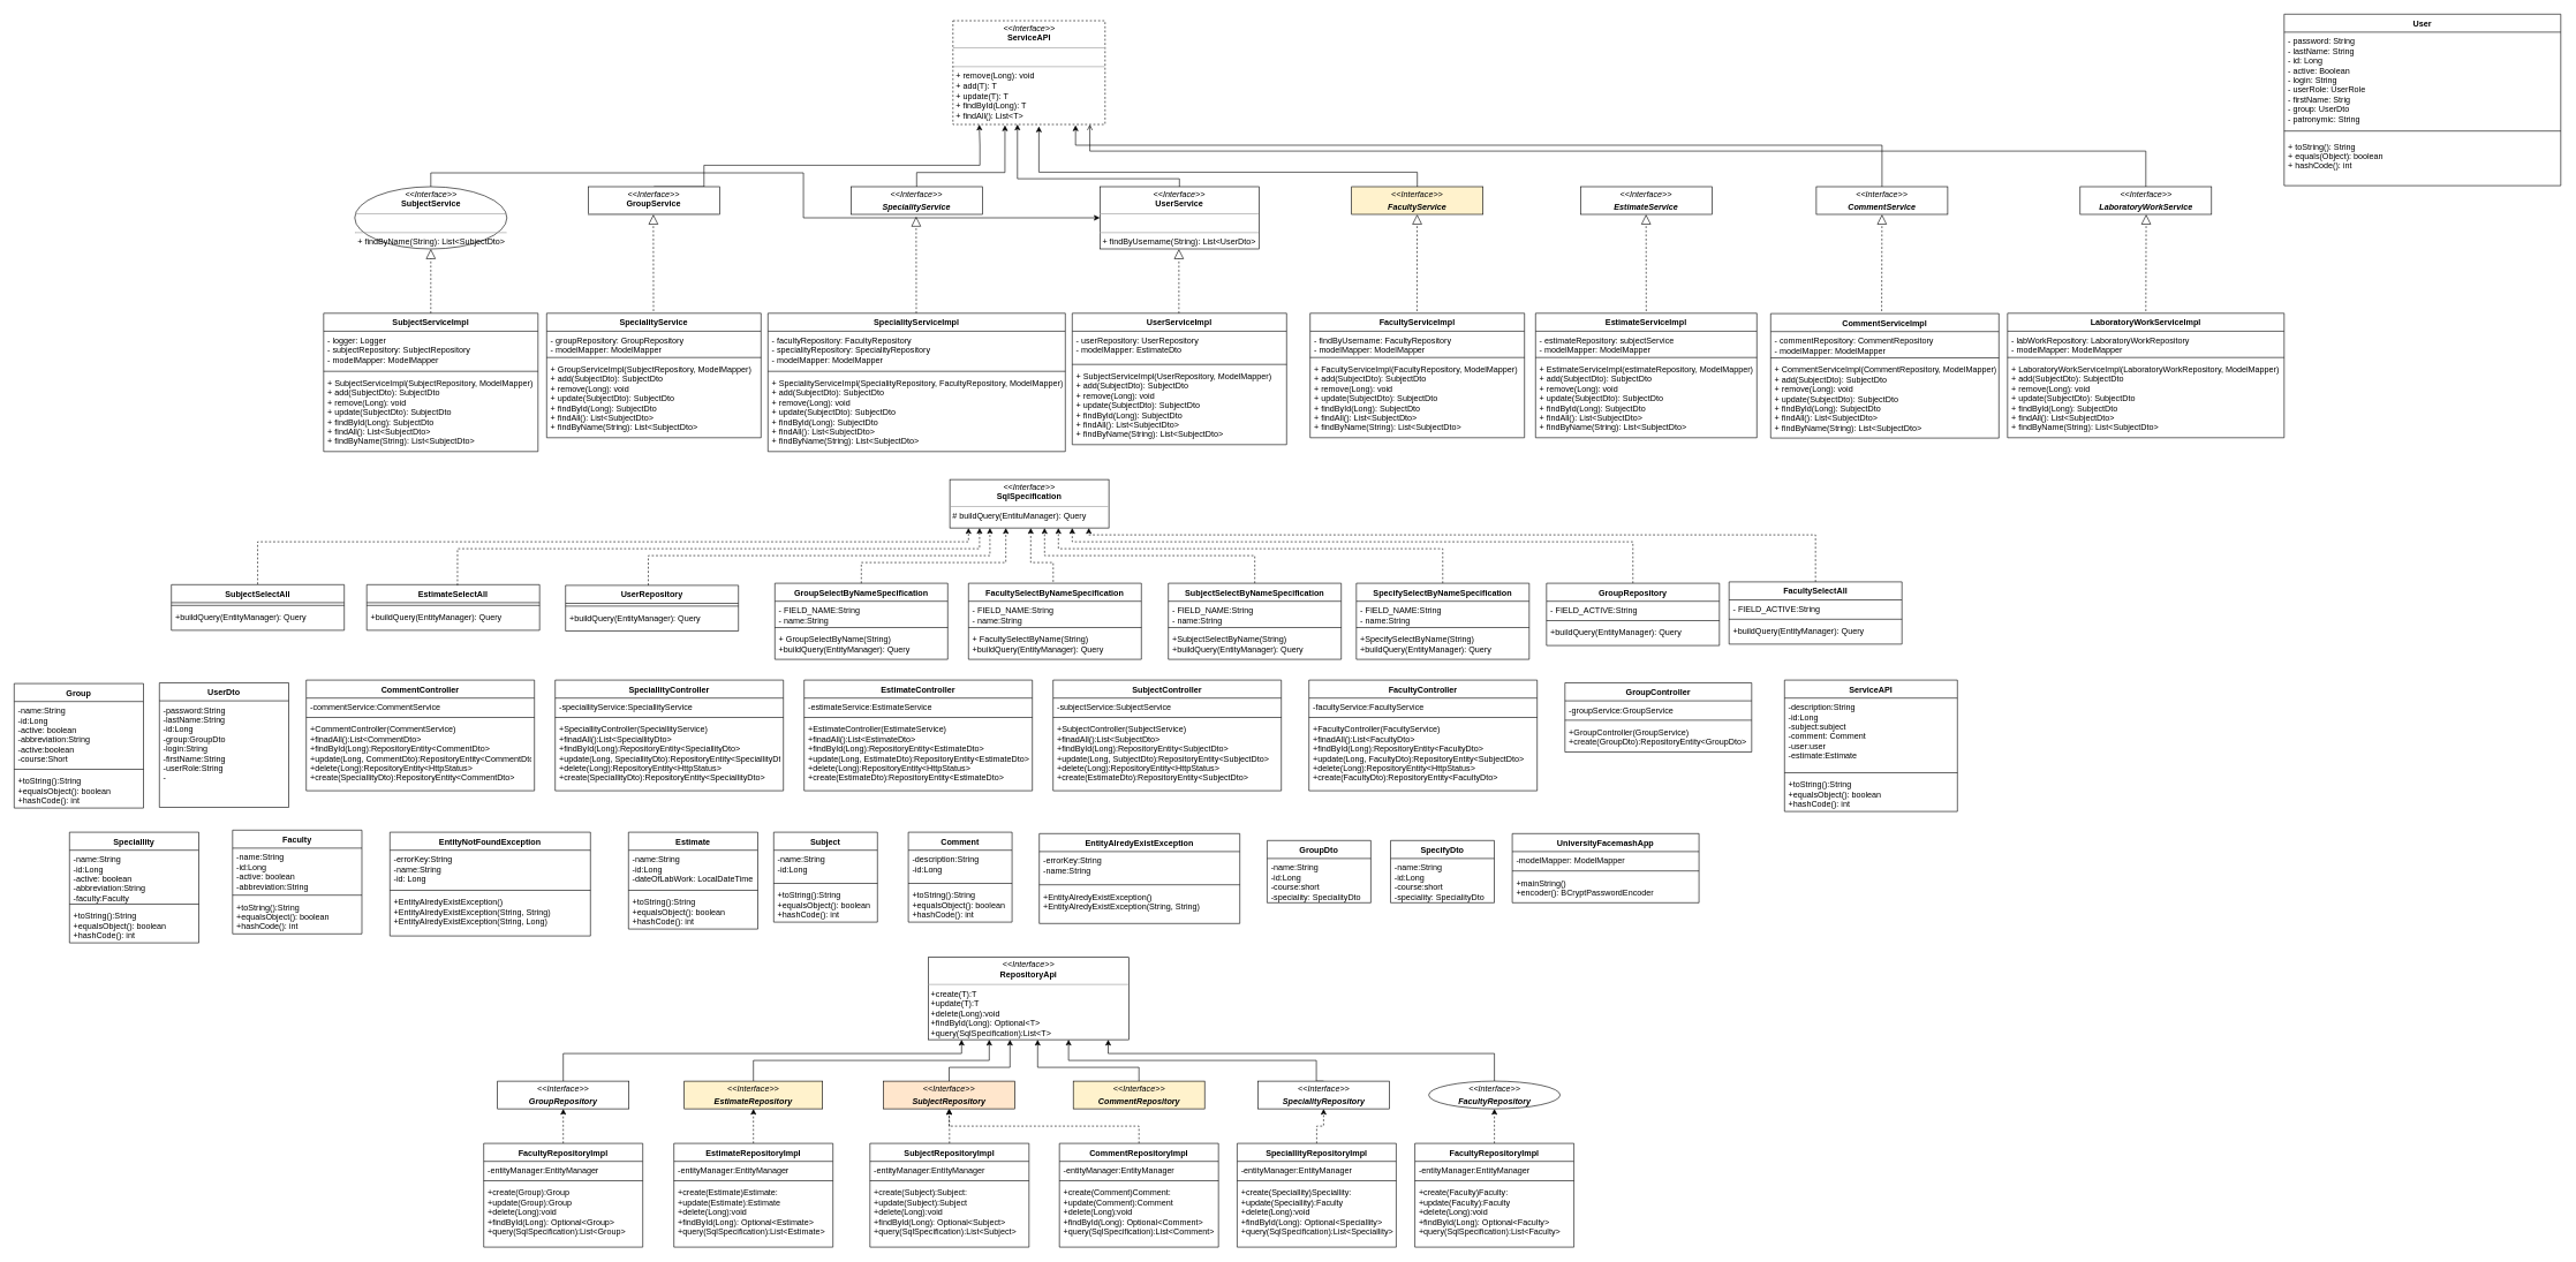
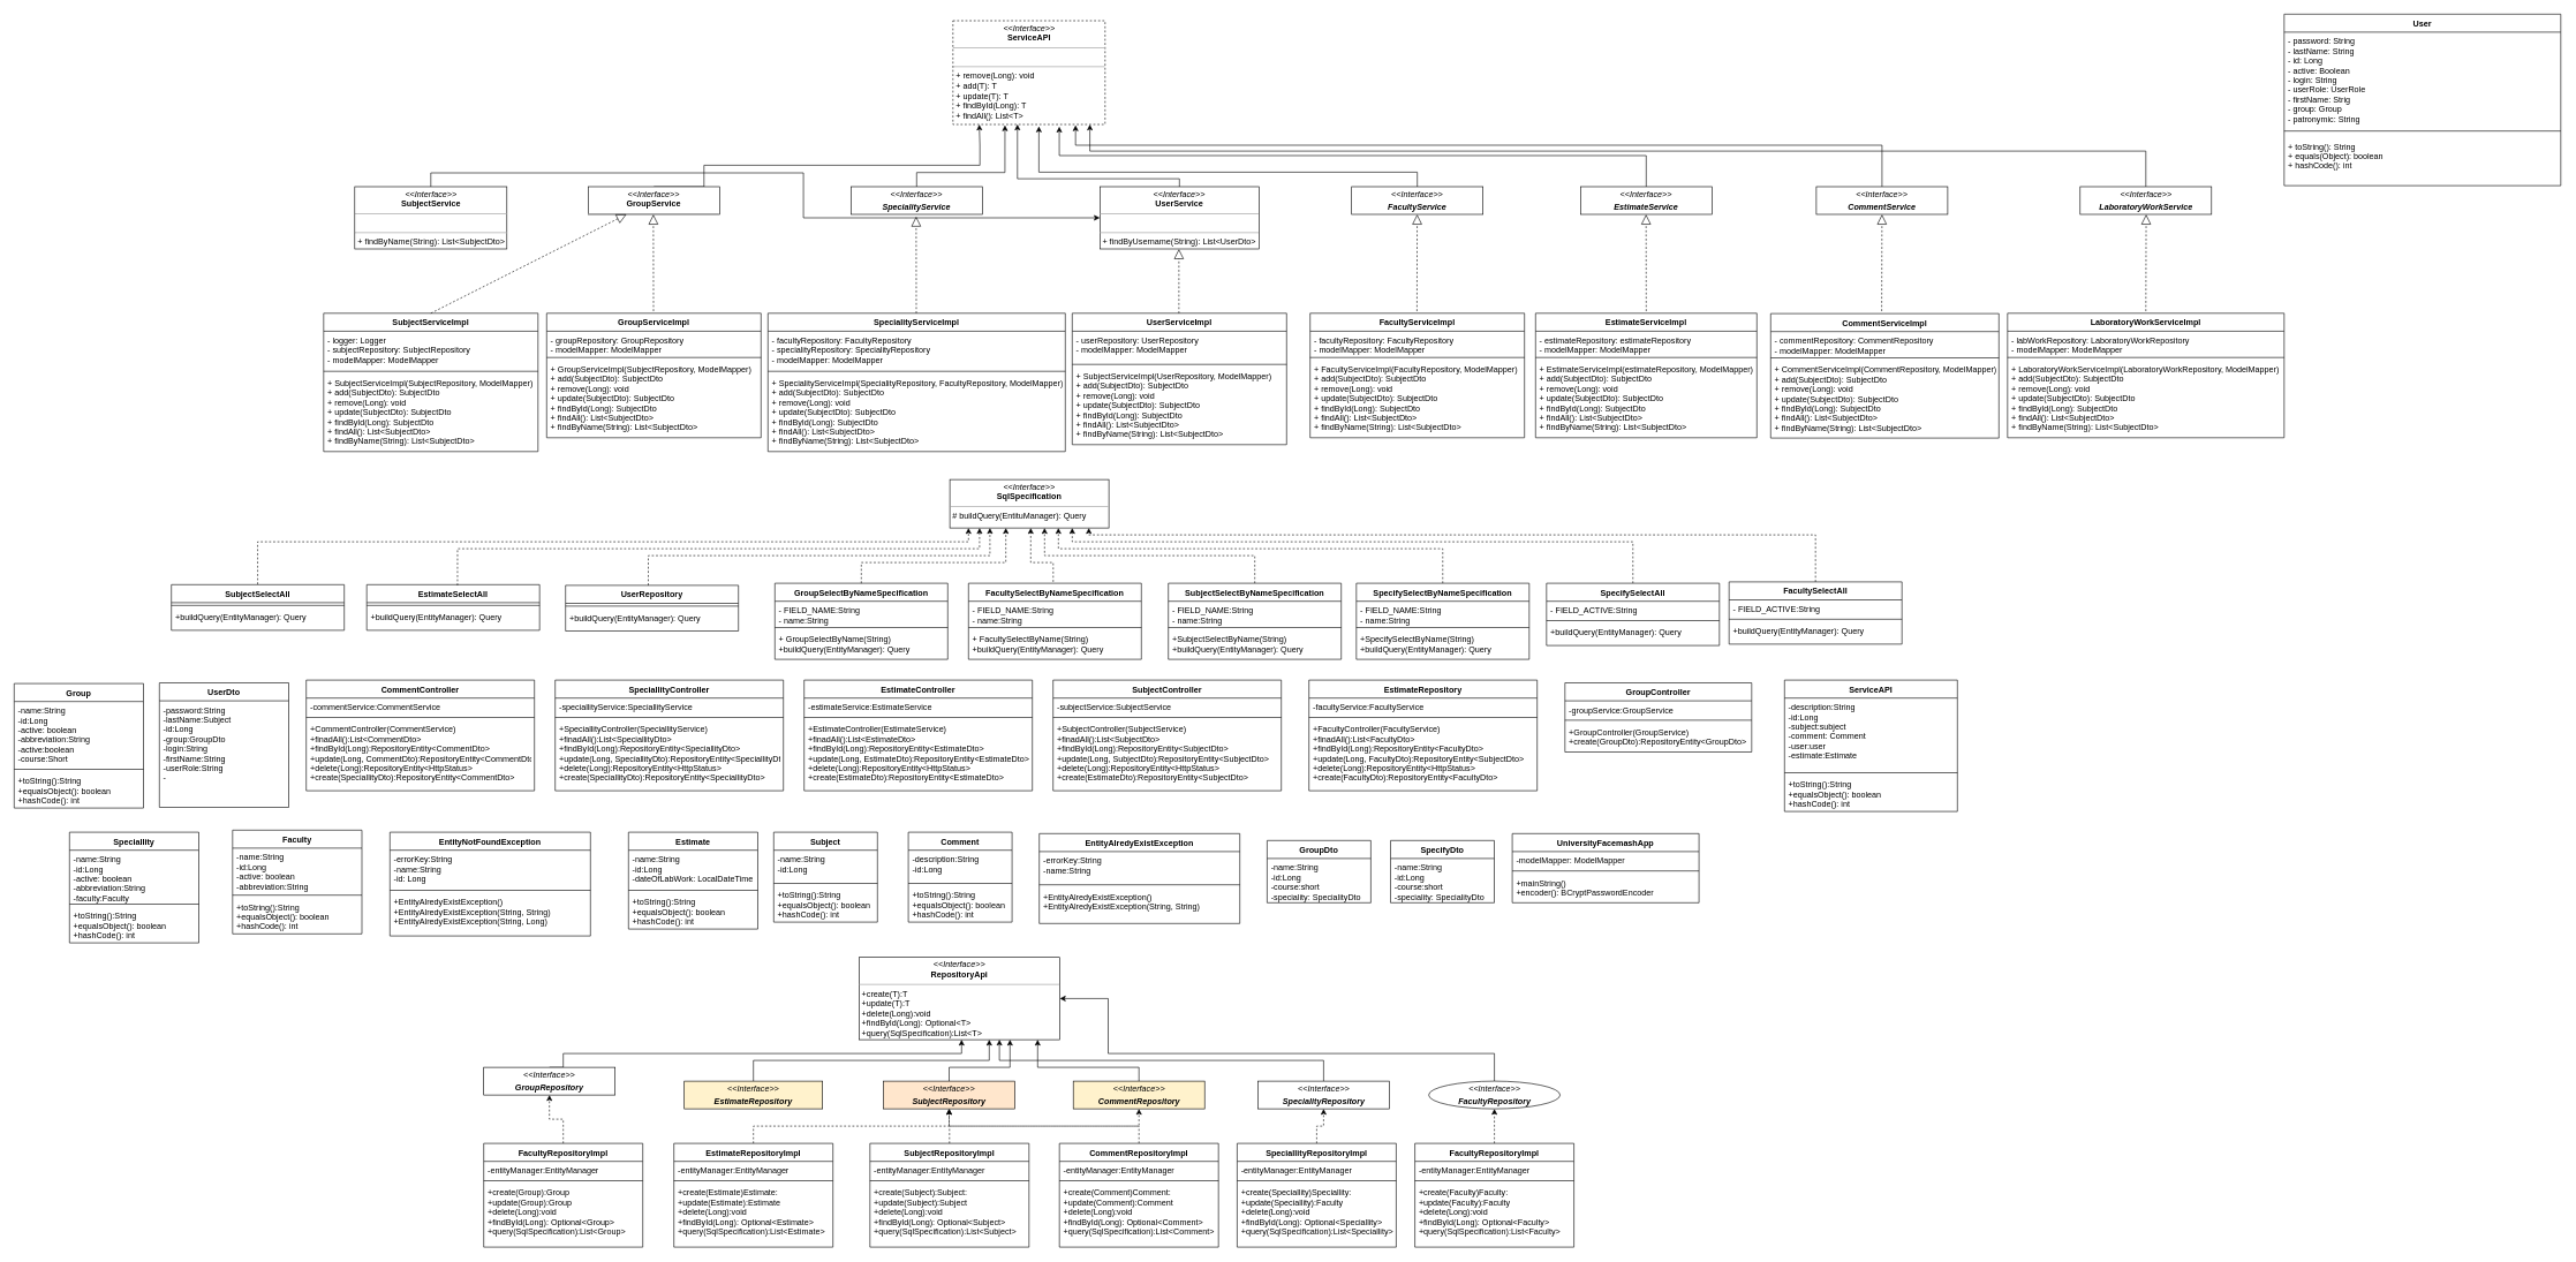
- <mxCell id="60" value="- password: String&#10;- lastName: String&#10;- id: Long&#10;- active: Boolean&#10;- login: String&#10;- userRole: UserRole&#10;- firstName: Strig&#10;- group: UserDto&#10;- patronymic: String&#10;" style="text;strokeColor=none;fillColor=none;align=left;verticalAlign=top;spacingLeft=4;spacingRight=4;overflow=hidden;rotatable=0;points=[[0,0.5],[1,0.5]];portConstraint=eastwest;" parent="59" vertex="1"><mxGeometry y="26" width="400" height="134" as="geometry" /></mxCell>
+ <mxCell id="60" value="- password: String&#10;- lastName: String&#10;- id: Long&#10;- active: Boolean&#10;- login: String&#10;- userRole: UserRole&#10;- firstName: Strig&#10;- group: Group&#10;- patronymic: String&#10;" style="text;strokeColor=none;fillColor=none;align=left;verticalAlign=top;spacingLeft=4;spacingRight=4;overflow=hidden;rotatable=0;points=[[0,0.5],[1,0.5]];portConstraint=eastwest;" parent="59" vertex="1"><mxGeometry y="26" width="400" height="134" as="geometry" /></mxCell>
- <mxCell id="45" style="edgeStyle=orthogonalEdgeStyle;rounded=0;orthogonalLoop=1;jettySize=auto;html=1;exitX=0.5;exitY=0;exitDx=0;exitDy=0;entryX=0.9;entryY=1;entryDx=0;entryDy=0;entryPerimeter=0;endArrow=open;" parent="1" source="46" target="12" edge="1"><mxGeometry relative="1" as="geometry"><mxPoint x="1612.5" y="189.5" as="targetPoint" /><Array as="points"><mxPoint x="3103" y="218" /><mxPoint x="1576" y="218" /></Array></mxGeometry></mxCell>
+ <mxCell id="45" style="edgeStyle=orthogonalEdgeStyle;rounded=0;orthogonalLoop=1;jettySize=auto;html=1;exitX=0.5;exitY=0;exitDx=0;exitDy=0;entryX=0.9;entryY=1;entryDx=0;entryDy=0;entryPerimeter=0;" parent="1" source="46" target="12" edge="1"><mxGeometry relative="1" as="geometry"><mxPoint x="1612.5" y="189.5" as="targetPoint" /><Array as="points"><mxPoint x="3103" y="218" /><mxPoint x="1576" y="218" /></Array></mxGeometry></mxCell>
+ <mxCell id="33" style="edgeStyle=orthogonalEdgeStyle;rounded=0;orthogonalLoop=1;jettySize=auto;html=1;exitX=0.5;exitY=0;exitDx=0;exitDy=0;entryX=0.699;entryY=1.02;entryDx=0;entryDy=0;entryPerimeter=0;" parent="1" source="34" target="12" edge="1"><mxGeometry relative="1" as="geometry" /></mxCell>
- <mxCell id="11" value="&lt;p style=&quot;margin: 0px ; margin-top: 4px ; text-align: center&quot;&gt;&lt;i&gt;&amp;lt;&amp;lt;Interface&amp;gt;&amp;gt;&lt;/i&gt;&lt;br&gt;&lt;/p&gt;&lt;p style=&quot;margin: 0px ; margin-top: 4px ; text-align: center&quot;&gt;&lt;i&gt;&lt;b&gt;FacultyService&lt;/b&gt;&lt;/i&gt;&lt;/p&gt;&lt;p style=&quot;margin: 0px ; margin-left: 4px&quot;&gt;&lt;br&gt;&lt;/p&gt;&lt;hr size=&quot;1&quot;&gt;&lt;p style=&quot;margin: 0px ; margin-left: 4px&quot;&gt;&lt;br&gt;&lt;/p&gt;" style="verticalAlign=top;align=left;overflow=fill;fontSize=12;fontFamily=Helvetica;html=1;fillColor=#fff2cc;" parent="1" vertex="1"><mxGeometry x="1954" y="269.5" width="190" height="40" as="geometry" /></mxCell>
+ <mxCell id="11" value="&lt;p style=&quot;margin: 0px ; margin-top: 4px ; text-align: center&quot;&gt;&lt;i&gt;&amp;lt;&amp;lt;Interface&amp;gt;&amp;gt;&lt;/i&gt;&lt;br&gt;&lt;/p&gt;&lt;p style=&quot;margin: 0px ; margin-top: 4px ; text-align: center&quot;&gt;&lt;i&gt;&lt;b&gt;FacultyService&lt;/b&gt;&lt;/i&gt;&lt;/p&gt;&lt;p style=&quot;margin: 0px ; margin-left: 4px&quot;&gt;&lt;br&gt;&lt;/p&gt;&lt;hr size=&quot;1&quot;&gt;&lt;p style=&quot;margin: 0px ; margin-left: 4px&quot;&gt;&lt;br&gt;&lt;/p&gt;" style="verticalAlign=top;align=left;overflow=fill;fontSize=12;fontFamily=Helvetica;html=1;" parent="1" vertex="1"><mxGeometry x="1954" y="269.5" width="190" height="40" as="geometry" /></mxCell>
- <mxCell id="7" value="&lt;p style=&quot;margin: 0px ; margin-top: 4px ; text-align: center&quot;&gt;&lt;i&gt;&amp;lt;&amp;lt;Interface&amp;gt;&amp;gt;&lt;/i&gt;&lt;br&gt;&lt;b&gt;SubjectService&lt;/b&gt;&lt;/p&gt;&lt;hr size=&quot;1&quot;&gt;&lt;p style=&quot;margin: 0px ; margin-left: 4px&quot;&gt;&lt;br&gt;&lt;/p&gt;&lt;hr size=&quot;1&quot;&gt;&lt;p style=&quot;margin: 0px ; margin-left: 4px&quot;&gt;+ findByName(String): List&amp;lt;SubjectDto&amp;gt;&lt;/p&gt;" style="ellipse;verticalAlign=top;align=left;overflow=fill;fontSize=12;fontFamily=Helvetica;html=1;" parent="1" vertex="1"><mxGeometry x="512.5" y="269.5" width="220" height="90" as="geometry" /></mxCell>
+ <mxCell id="7" value="&lt;p style=&quot;margin: 0px ; margin-top: 4px ; text-align: center&quot;&gt;&lt;i&gt;&amp;lt;&amp;lt;Interface&amp;gt;&amp;gt;&lt;/i&gt;&lt;br&gt;&lt;b&gt;SubjectService&lt;/b&gt;&lt;/p&gt;&lt;hr size=&quot;1&quot;&gt;&lt;p style=&quot;margin: 0px ; margin-left: 4px&quot;&gt;&lt;br&gt;&lt;/p&gt;&lt;hr size=&quot;1&quot;&gt;&lt;p style=&quot;margin: 0px ; margin-left: 4px&quot;&gt;+ findByName(String): List&amp;lt;SubjectDto&amp;gt;&lt;/p&gt;" style="verticalAlign=top;align=left;overflow=fill;fontSize=12;fontFamily=Helvetica;html=1;" parent="1" vertex="1"><mxGeometry x="512.5" y="269.5" width="220" height="90" as="geometry" /></mxCell>
- <mxCell id="51" value="" style="endArrow=block;dashed=1;endFill=0;endSize=12;html=1;entryX=0.5;entryY=1;entryDx=0;entryDy=0;exitX=0.5;exitY=0;exitDx=0;exitDy=0;" parent="1" source="13" target="7" edge="1"><mxGeometry width="160" relative="1" as="geometry"><mxPoint x="472.5" y="679.5" as="sourcePoint" /><mxPoint x="632.5" y="679.5" as="targetPoint" /></mxGeometry></mxCell>
+ <mxCell id="51" value="" style="endArrow=block;dashed=1;endFill=0;endSize=12;html=1;exitX=0.5;exitY=0;exitDx=0;exitDy=0;" parent="1" source="13" target="3" edge="1"><mxGeometry width="160" relative="1" as="geometry"><mxPoint x="472.5" y="679.5" as="sourcePoint" /><mxPoint x="632.5" y="679.5" as="targetPoint" /></mxGeometry></mxCell>
- <mxCell id="17" value="SpecialityService" style="swimlane;fontStyle=1;align=center;verticalAlign=top;childLayout=stackLayout;horizontal=1;startSize=26;horizontalStack=0;resizeParent=1;resizeParentMax=0;resizeLast=0;collapsible=1;marginBottom=0;" parent="1" vertex="1"><mxGeometry x="790" y="452.5" width="310" height="180" as="geometry" /></mxCell>
+ <mxCell id="17" value="GroupServiceImpl" style="swimlane;fontStyle=1;align=center;verticalAlign=top;childLayout=stackLayout;horizontal=1;startSize=26;horizontalStack=0;resizeParent=1;resizeParentMax=0;resizeLast=0;collapsible=1;marginBottom=0;" parent="1" vertex="1"><mxGeometry x="790" y="452.5" width="310" height="180" as="geometry" /></mxCell>
- <mxCell id="26" value="- userRepository: UserRepository&#10;- modelMapper: EstimateDto&#10;" style="text;strokeColor=none;fillColor=none;align=left;verticalAlign=top;spacingLeft=4;spacingRight=4;overflow=hidden;rotatable=0;points=[[0,0.5],[1,0.5]];portConstraint=eastwest;" parent="25" vertex="1"><mxGeometry y="26" width="310" height="44" as="geometry" /></mxCell>
+ <mxCell id="26" value="- userRepository: UserRepository&#10;- modelMapper: ModelMapper&#10;" style="text;strokeColor=none;fillColor=none;align=left;verticalAlign=top;spacingLeft=4;spacingRight=4;overflow=hidden;rotatable=0;points=[[0,0.5],[1,0.5]];portConstraint=eastwest;" parent="25" vertex="1"><mxGeometry y="26" width="310" height="44" as="geometry" /></mxCell>
- <mxCell id="30" value="- findByUsername: FacultyRepository&#10;- modelMapper: ModelMapper&#10;" style="text;strokeColor=none;fillColor=none;align=left;verticalAlign=top;spacingLeft=4;spacingRight=4;overflow=hidden;rotatable=0;points=[[0,0.5],[1,0.5]];portConstraint=eastwest;" parent="29" vertex="1"><mxGeometry y="26" width="310" height="34" as="geometry" /></mxCell>
+ <mxCell id="30" value="- facultyRepository: FacultyRepository&#10;- modelMapper: ModelMapper&#10;" style="text;strokeColor=none;fillColor=none;align=left;verticalAlign=top;spacingLeft=4;spacingRight=4;overflow=hidden;rotatable=0;points=[[0,0.5],[1,0.5]];portConstraint=eastwest;" parent="29" vertex="1"><mxGeometry y="26" width="310" height="34" as="geometry" /></mxCell>
- <mxCell id="36" value="- estimateRepository: subjectService&#10;- modelMapper: ModelMapper&#10;" style="text;strokeColor=none;fillColor=none;align=left;verticalAlign=top;spacingLeft=4;spacingRight=4;overflow=hidden;rotatable=0;points=[[0,0.5],[1,0.5]];portConstraint=eastwest;" parent="35" vertex="1"><mxGeometry y="26" width="320" height="34" as="geometry" /></mxCell>
+ <mxCell id="36" value="- estimateRepository: estimateRepository&#10;- modelMapper: ModelMapper&#10;" style="text;strokeColor=none;fillColor=none;align=left;verticalAlign=top;spacingLeft=4;spacingRight=4;overflow=hidden;rotatable=0;points=[[0,0.5],[1,0.5]];portConstraint=eastwest;" parent="35" vertex="1"><mxGeometry y="26" width="320" height="34" as="geometry" /></mxCell>
- <mxCell id="83" value="GroupRepository" style="swimlane;fontStyle=1;align=center;verticalAlign=top;childLayout=stackLayout;horizontal=1;startSize=26;horizontalStack=0;resizeParent=1;resizeParentMax=0;resizeLast=0;collapsible=1;marginBottom=0;" vertex="1" parent="1"><mxGeometry x="2235.833" y="843" width="250" height="90" as="geometry"><mxRectangle x="-160" y="-710.5" width="150" height="26" as="alternateBounds" /></mxGeometry></mxCell>
+ <mxCell id="83" value="SpecifySelectAll" style="swimlane;fontStyle=1;align=center;verticalAlign=top;childLayout=stackLayout;horizontal=1;startSize=26;horizontalStack=0;resizeParent=1;resizeParentMax=0;resizeLast=0;collapsible=1;marginBottom=0;" vertex="1" parent="1"><mxGeometry x="2235.833" y="843" width="250" height="90" as="geometry"><mxRectangle x="-160" y="-710.5" width="150" height="26" as="alternateBounds" /></mxGeometry></mxCell>
- <mxCell id="135" value="FacultyController" style="swimlane;fontStyle=1;align=center;verticalAlign=top;childLayout=stackLayout;horizontal=1;startSize=26;horizontalStack=0;resizeParent=1;resizeParentMax=0;resizeLast=0;collapsible=1;marginBottom=0;" vertex="1" parent="1"><mxGeometry x="1892.333" y="983" width="330" height="160" as="geometry"><mxRectangle x="-160" y="-710.5" width="150" height="26" as="alternateBounds" /></mxGeometry></mxCell>
+ <mxCell id="135" value="EstimateRepository" style="swimlane;fontStyle=1;align=center;verticalAlign=top;childLayout=stackLayout;horizontal=1;startSize=26;horizontalStack=0;resizeParent=1;resizeParentMax=0;resizeLast=0;collapsible=1;marginBottom=0;" vertex="1" parent="1"><mxGeometry x="1892.333" y="983" width="330" height="160" as="geometry"><mxRectangle x="-160" y="-710.5" width="150" height="26" as="alternateBounds" /></mxGeometry></mxCell>
- <mxCell id="218" value="-password:String&#10;-lastName:String&#10;-id:Long&#10;-group:GroupDto&#10;-login:String&#10;-firstName:String&#10;-userRole:String&#10;-&#10;" style="text;strokeColor=none;fillColor=none;align=left;verticalAlign=top;spacingLeft=4;spacingRight=4;overflow=hidden;rotatable=0;points=[[0,0.5],[1,0.5]];portConstraint=eastwest;" vertex="1" parent="217"><mxGeometry y="26" width="187" height="154" as="geometry" /></mxCell>
+ <mxCell id="218" value="-password:String&#10;-lastName:Subject&#10;-id:Long&#10;-group:GroupDto&#10;-login:String&#10;-firstName:String&#10;-userRole:String&#10;-&#10;" style="text;strokeColor=none;fillColor=none;align=left;verticalAlign=top;spacingLeft=4;spacingRight=4;overflow=hidden;rotatable=0;points=[[0,0.5],[1,0.5]];portConstraint=eastwest;" vertex="1" parent="217"><mxGeometry y="26" width="187" height="154" as="geometry" /></mxCell>
- <mxCell id="166" value="&lt;p style=&quot;margin: 0px ; margin-top: 4px ; text-align: center&quot;&gt;&lt;i&gt;&amp;lt;&amp;lt;Interface&amp;gt;&amp;gt;&lt;/i&gt;&lt;br&gt;&lt;b&gt;RepositoryApi&lt;/b&gt;&lt;/p&gt;&lt;hr size=&quot;1&quot;&gt;&lt;p style=&quot;margin: 0px ; margin-left: 4px&quot;&gt;&lt;/p&gt;&lt;p style=&quot;margin: 0px ; margin-left: 4px&quot;&gt;+create(T):T&lt;/p&gt;&lt;p style=&quot;margin: 0px ; margin-left: 4px&quot;&gt;+update(T):T&lt;/p&gt;&lt;p style=&quot;margin: 0px ; margin-left: 4px&quot;&gt;+delete(Long):void&lt;/p&gt;&lt;p style=&quot;margin: 0px ; margin-left: 4px&quot;&gt;+findById(Long): Optional&amp;lt;T&amp;gt;&lt;/p&gt;&lt;p style=&quot;margin: 0px ; margin-left: 4px&quot;&gt;+query(SqlSpecification):List&amp;lt;T&amp;gt;&lt;/p&gt;" style="verticalAlign=top;align=left;overflow=fill;fontSize=12;fontFamily=Helvetica;html=1;" vertex="1" parent="1"><mxGeometry x="1342" y="1384" width="290" height="119" as="geometry" /></mxCell>
+ <mxCell id="166" value="&lt;p style=&quot;margin: 0px ; margin-top: 4px ; text-align: center&quot;&gt;&lt;i&gt;&amp;lt;&amp;lt;Interface&amp;gt;&amp;gt;&lt;/i&gt;&lt;br&gt;&lt;b&gt;RepositoryApi&lt;/b&gt;&lt;/p&gt;&lt;hr size=&quot;1&quot;&gt;&lt;p style=&quot;margin: 0px ; margin-left: 4px&quot;&gt;&lt;/p&gt;&lt;p style=&quot;margin: 0px ; margin-left: 4px&quot;&gt;+create(T):T&lt;/p&gt;&lt;p style=&quot;margin: 0px ; margin-left: 4px&quot;&gt;+update(T):T&lt;/p&gt;&lt;p style=&quot;margin: 0px ; margin-left: 4px&quot;&gt;+delete(Long):void&lt;/p&gt;&lt;p style=&quot;margin: 0px ; margin-left: 4px&quot;&gt;+findById(Long): Optional&amp;lt;T&amp;gt;&lt;/p&gt;&lt;p style=&quot;margin: 0px ; margin-left: 4px&quot;&gt;+query(SqlSpecification):List&amp;lt;T&amp;gt;&lt;/p&gt;" style="verticalAlign=top;align=left;overflow=fill;fontSize=12;fontFamily=Helvetica;html=1;" vertex="1" parent="1"><mxGeometry x="1242" y="1384" width="290" height="119" as="geometry" /></mxCell>
- <mxCell id="183" value="&lt;p style=&quot;margin: 0px ; margin-top: 4px ; text-align: center&quot;&gt;&lt;i&gt;&amp;lt;&amp;lt;Interface&amp;gt;&amp;gt;&lt;/i&gt;&lt;br&gt;&lt;/p&gt;&lt;p style=&quot;margin: 0px ; margin-top: 4px ; text-align: center&quot;&gt;&lt;i&gt;&lt;b&gt;GroupRepository&lt;/b&gt;&lt;/i&gt;&lt;/p&gt;&lt;p style=&quot;margin: 0px ; margin-left: 4px&quot;&gt;&lt;br&gt;&lt;/p&gt;&lt;hr size=&quot;1&quot;&gt;&lt;p style=&quot;margin: 0px ; margin-left: 4px&quot;&gt;&lt;br&gt;&lt;/p&gt;" style="verticalAlign=top;align=left;overflow=fill;fontSize=12;fontFamily=Helvetica;html=1;" vertex="1" parent="1"><mxGeometry x="719" y="1563" width="190" height="40" as="geometry" /></mxCell>
+ <mxCell id="183" value="&lt;p style=&quot;margin: 0px ; margin-top: 4px ; text-align: center&quot;&gt;&lt;i&gt;&amp;lt;&amp;lt;Interface&amp;gt;&amp;gt;&lt;/i&gt;&lt;br&gt;&lt;/p&gt;&lt;p style=&quot;margin: 0px ; margin-top: 4px ; text-align: center&quot;&gt;&lt;i&gt;&lt;b&gt;GroupRepository&lt;/b&gt;&lt;/i&gt;&lt;/p&gt;&lt;p style=&quot;margin: 0px ; margin-left: 4px&quot;&gt;&lt;br&gt;&lt;/p&gt;&lt;hr size=&quot;1&quot;&gt;&lt;p style=&quot;margin: 0px ; margin-left: 4px&quot;&gt;&lt;br&gt;&lt;/p&gt;" style="verticalAlign=top;align=left;overflow=fill;fontSize=12;fontFamily=Helvetica;html=1;" vertex="1" parent="1"><mxGeometry x="699" y="1543" width="190" height="40" as="geometry" /></mxCell>
- <mxCell id="199" style="edgeStyle=orthogonalEdgeStyle;rounded=0;orthogonalLoop=1;jettySize=auto;html=1;exitX=0.5;exitY=0;exitDx=0;exitDy=0;entryX=0.5;entryY=1;entryDx=0;entryDy=0;dashed=1;" edge="1" parent="1" source="200" target="181"><mxGeometry relative="1" as="geometry" /></mxCell>
+ <mxCell id="199" style="edgeStyle=orthogonalEdgeStyle;rounded=0;orthogonalLoop=1;jettySize=auto;html=1;exitX=0.5;exitY=0;exitDx=0;exitDy=0;dashed=1;" edge="1" parent="1" source="200" target="173"><mxGeometry relative="1" as="geometry" /></mxCell>
- <mxCell id="194" style="edgeStyle=orthogonalEdgeStyle;rounded=0;orthogonalLoop=1;jettySize=auto;html=1;exitX=0.5;exitY=0;exitDx=0;exitDy=0;entryX=0.5;entryY=1;entryDx=0;entryDy=0;dashed=1;" edge="1" parent="1" source="195" target="173"><mxGeometry relative="1" as="geometry" /></mxCell>
+ <mxCell id="194" style="edgeStyle=orthogonalEdgeStyle;rounded=0;orthogonalLoop=1;jettySize=auto;html=1;exitX=0.5;exitY=0;exitDx=0;exitDy=0;dashed=1;" edge="1" parent="1" source="195" target="175"><mxGeometry relative="1" as="geometry" /></mxCell>
